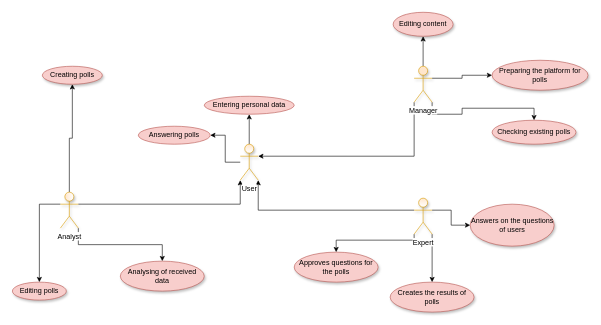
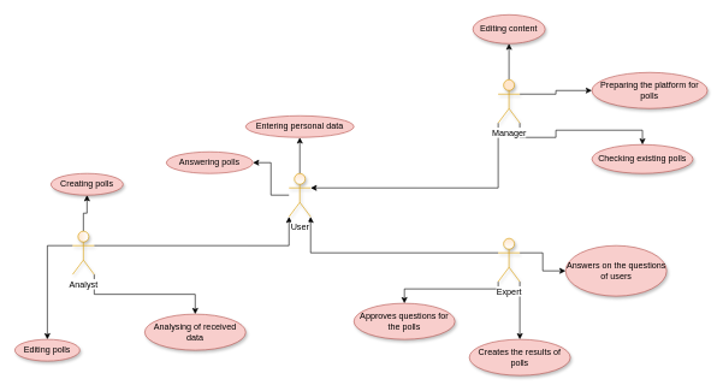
- <mxCell id="25" value="Creating polls" style="ellipse;whiteSpace=wrap;html=1;shadow=1;fillColor=#f8cecc;strokeColor=#b85450;" vertex="1" parent="1"><mxGeometry x="70" y="110" width="100" height="30" as="geometry" /></mxCell>
+ <mxCell id="25" value="Creating polls" style="ellipse;whiteSpace=wrap;html=1;shadow=1;fillColor=#f8cecc;strokeColor=#b85450;" vertex="1" parent="1"><mxGeometry x="70" y="240" width="100" height="30" as="geometry" /></mxCell>
